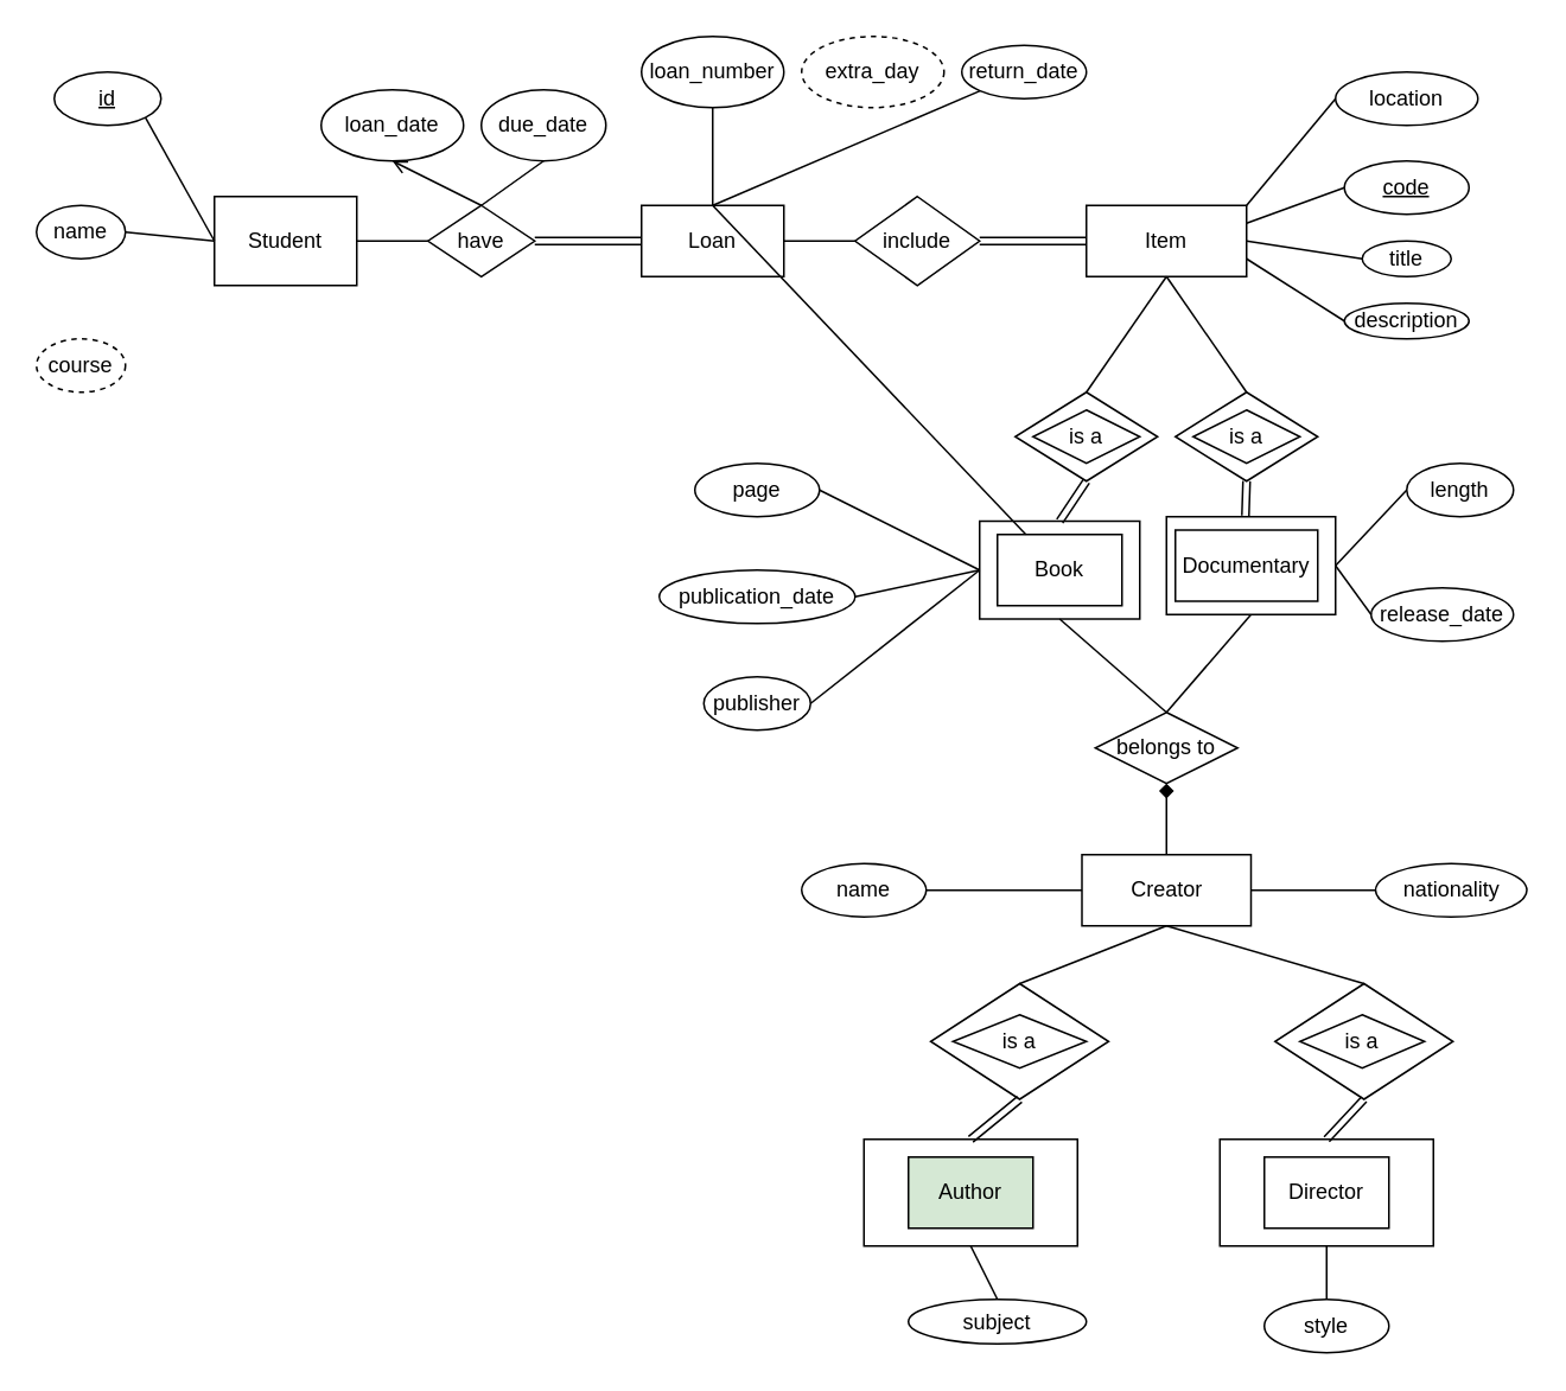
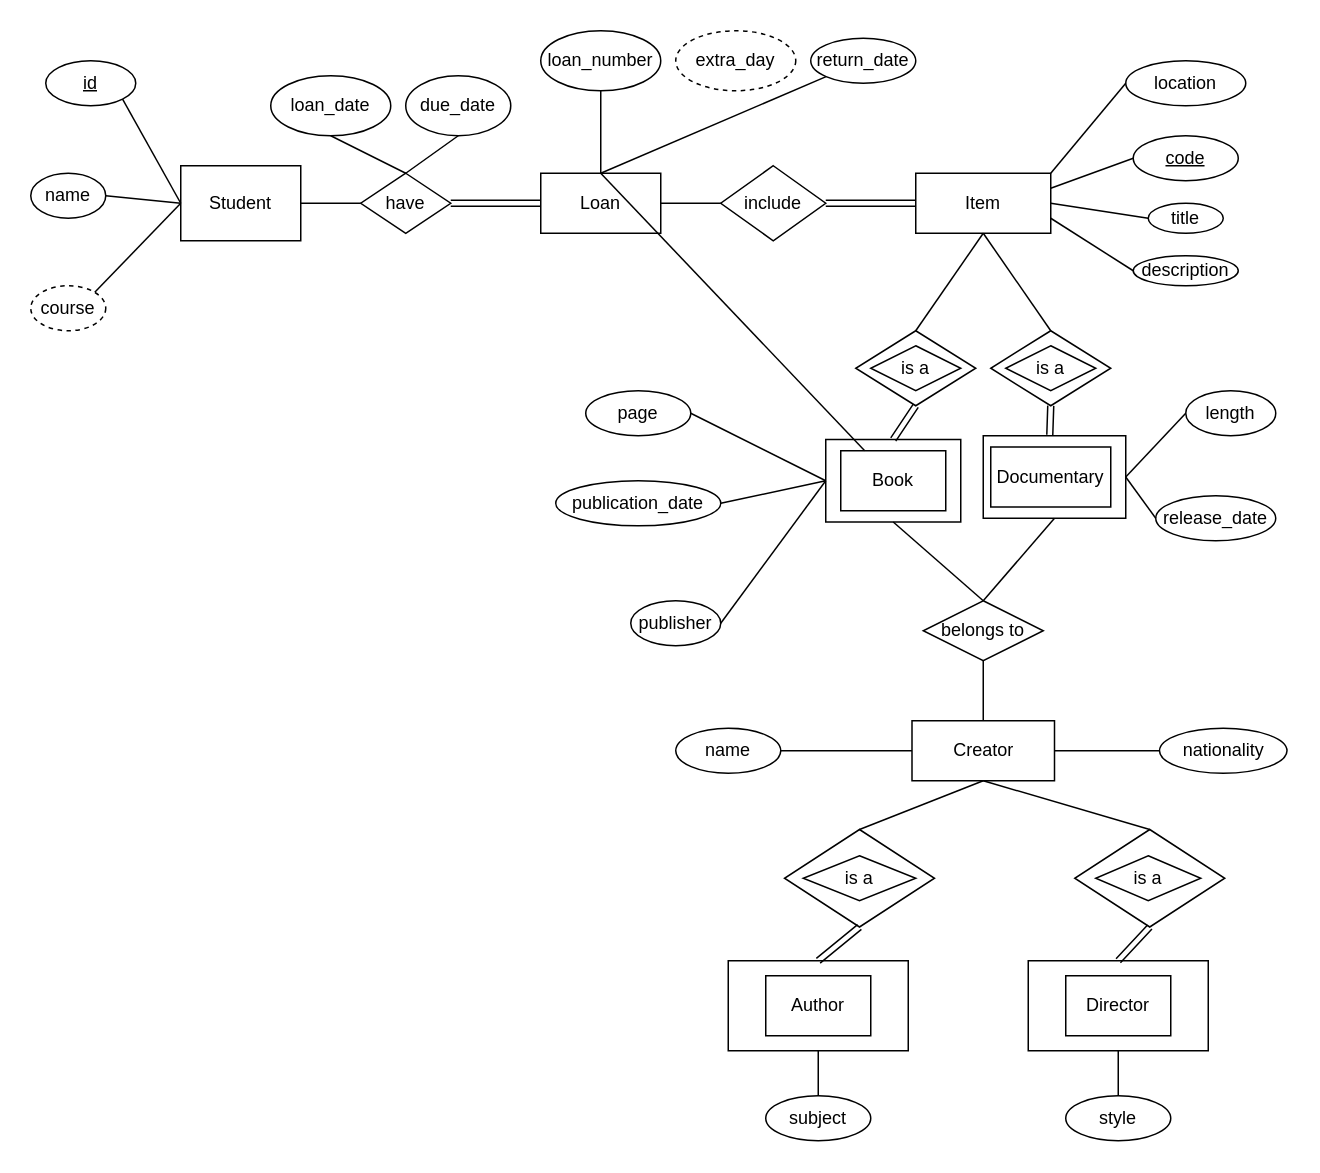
- <mxCell id="35" value="" style="endArrow=open;html=1;rounded=0;entryX=0.5;entryY=1;entryDx=0;entryDy=0;exitX=0.5;exitY=0;exitDx=0;exitDy=0;" parent="1" source="15" target="17" edge="1"><mxGeometry width="50" height="50" relative="1" as="geometry"><mxPoint x="410" y="340" as="sourcePoint" /><mxPoint x="460" y="290" as="targetPoint" /></mxGeometry></mxCell>
+ <mxCell id="35" value="" style="endArrow=none;html=1;rounded=0;entryX=0.5;entryY=1;entryDx=0;entryDy=0;exitX=0.5;exitY=0;exitDx=0;exitDy=0;" parent="1" source="15" target="17" edge="1"><mxGeometry width="50" height="50" relative="1" as="geometry"><mxPoint x="410" y="340" as="sourcePoint" /><mxPoint x="460" y="290" as="targetPoint" /></mxGeometry></mxCell>
+ <mxCell id="32" value="" style="endArrow=none;html=1;rounded=0;entryX=1;entryY=0;entryDx=0;entryDy=0;exitX=0;exitY=0.5;exitDx=0;exitDy=0;" parent="1" source="10" target="13" edge="1"><mxGeometry width="50" height="50" relative="1" as="geometry"><mxPoint x="410" y="340" as="sourcePoint" /><mxPoint x="460" y="290" as="targetPoint" /></mxGeometry></mxCell>
- <mxCell id="52" value="publisher" style="ellipse;whiteSpace=wrap;html=1;" parent="1" vertex="1"><mxGeometry x="395" y="380" width="60" height="30" as="geometry" /></mxCell>
+ <mxCell id="52" value="publisher" style="ellipse;whiteSpace=wrap;html=1;" parent="1" vertex="1"><mxGeometry x="420" y="400" width="60" height="30" as="geometry" /></mxCell>
- <mxCell id="69" value="" style="endArrow=diamond;html=1;rounded=0;entryX=0.5;entryY=1;entryDx=0;entryDy=0;exitX=0.5;exitY=0;exitDx=0;exitDy=0;" parent="1" source="61" target="68" edge="1"><mxGeometry width="50" height="50" relative="1" as="geometry"><mxPoint x="430" y="400" as="sourcePoint" /><mxPoint x="480" y="350" as="targetPoint" /></mxGeometry></mxCell>
+ <mxCell id="69" value="" style="endArrow=none;html=1;rounded=0;entryX=0.5;entryY=1;entryDx=0;entryDy=0;exitX=0.5;exitY=0;exitDx=0;exitDy=0;" parent="1" source="61" target="68" edge="1"><mxGeometry width="50" height="50" relative="1" as="geometry"><mxPoint x="430" y="400" as="sourcePoint" /><mxPoint x="480" y="350" as="targetPoint" /></mxGeometry></mxCell>
- <mxCell id="70" value="Author" style="rounded=0;whiteSpace=wrap;html=1;fillColor=#d5e8d4;" parent="1" vertex="1"><mxGeometry x="510" y="650" width="70" height="40" as="geometry" /></mxCell>
+ <mxCell id="70" value="Author" style="rounded=0;whiteSpace=wrap;html=1;" parent="1" vertex="1"><mxGeometry x="510" y="650" width="70" height="40" as="geometry" /></mxCell>
- <mxCell id="79" value="subject" style="ellipse;whiteSpace=wrap;html=1;" parent="1" vertex="1"><mxGeometry x="510" y="730" width="100" height="25" as="geometry" /></mxCell>
+ <mxCell id="79" value="subject" style="ellipse;whiteSpace=wrap;html=1;" parent="1" vertex="1"><mxGeometry x="510" y="730" width="70" height="30" as="geometry" /></mxCell>
